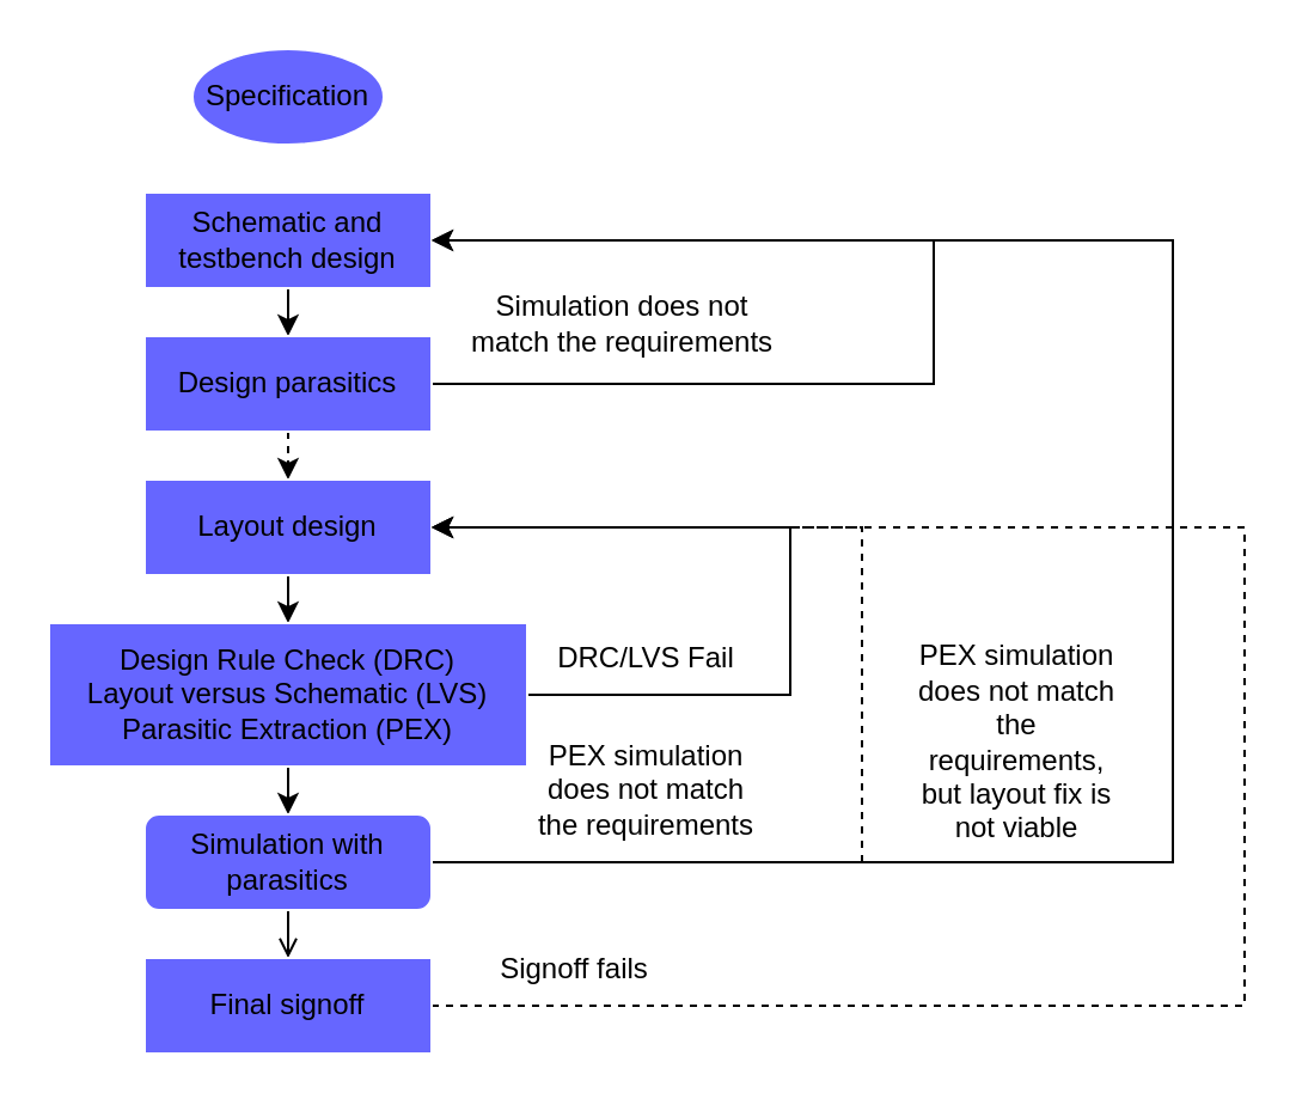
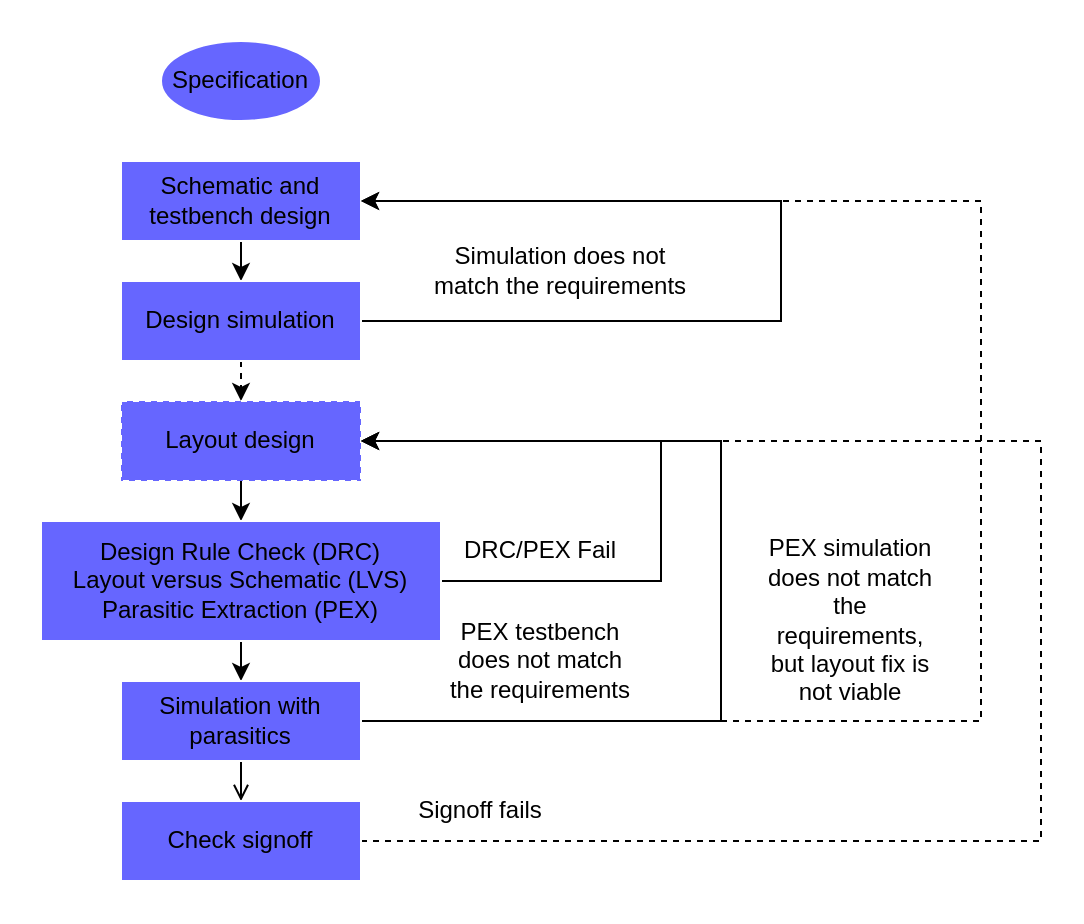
- <mxCell id="19" value="Simulation does not match the requirements" style="text;html=1;strokeColor=none;fillColor=none;align=center;verticalAlign=middle;whiteSpace=wrap;rounded=0;" vertex="1" parent="1"><mxGeometry x="190" y="110" width="140" height="50" as="geometry" /></mxCell>
+ <mxCell id="19" value="Simulation does not match the requirements" style="text;html=1;strokeColor=none;fillColor=none;align=center;verticalAlign=middle;whiteSpace=wrap;rounded=0;" vertex="1" parent="1"><mxGeometry x="210" y="110" width="140" height="50" as="geometry" /></mxCell>
- <mxCell id="7" value="Design parasitics" style="rounded=0;whiteSpace=wrap;html=1;fillColor=#6666FF;strokeColor=#FFFFFF;" vertex="1" parent="1"><mxGeometry x="60" y="140" width="120" height="40" as="geometry" /></mxCell>
+ <mxCell id="7" value="Design simulation" style="rounded=0;whiteSpace=wrap;html=1;fillColor=#6666FF;strokeColor=#FFFFFF;" vertex="1" parent="1"><mxGeometry x="60" y="140" width="120" height="40" as="geometry" /></mxCell>
- <mxCell id="9" value="Layout design" style="rounded=0;whiteSpace=wrap;html=1;fillColor=#6666FF;strokeColor=#FFFFFF;" vertex="1" parent="1"><mxGeometry x="60" y="200" width="120" height="40" as="geometry" /></mxCell>
+ <mxCell id="9" value="Layout design" style="rounded=0;whiteSpace=wrap;html=1;fillColor=#6666FF;strokeColor=#FFFFFF;dashed=1;" vertex="1" parent="1"><mxGeometry x="60" y="200" width="120" height="40" as="geometry" /></mxCell>
- <mxCell id="20" value="DRC/LVS Fail" style="text;html=1;strokeColor=none;fillColor=none;align=center;verticalAlign=middle;whiteSpace=wrap;rounded=0;" vertex="1" parent="1"><mxGeometry x="200" y="250" width="140" height="50" as="geometry" /></mxCell>
+ <mxCell id="20" value="DRC/PEX Fail" style="text;html=1;strokeColor=none;fillColor=none;align=center;verticalAlign=middle;whiteSpace=wrap;rounded=0;" vertex="1" parent="1"><mxGeometry x="200" y="250" width="140" height="50" as="geometry" /></mxCell>
- <mxCell id="14" style="edgeStyle=orthogonalEdgeStyle;rounded=0;orthogonalLoop=1;jettySize=auto;html=1;exitX=1;exitY=0.5;exitDx=0;exitDy=0;entryX=1;entryY=0.5;entryDx=0;entryDy=0;dashed=1;" edge="1" parent="1" source="16" target="9"><mxGeometry relative="1" as="geometry"><Array as="points"><mxPoint x="360" y="360" /><mxPoint x="360" y="220" /></Array></mxGeometry></mxCell>
+ <mxCell id="14" style="edgeStyle=orthogonalEdgeStyle;rounded=0;orthogonalLoop=1;jettySize=auto;html=1;exitX=1;exitY=0.5;exitDx=0;exitDy=0;entryX=1;entryY=0.5;entryDx=0;entryDy=0;" edge="1" parent="1" source="16" target="9"><mxGeometry relative="1" as="geometry"><Array as="points"><mxPoint x="360" y="360" /><mxPoint x="360" y="220" /></Array></mxGeometry></mxCell>
- <mxCell id="21" value="PEX simulation does not match the requirements" style="text;html=1;strokeColor=none;fillColor=none;align=center;verticalAlign=middle;whiteSpace=wrap;rounded=0;" vertex="1" parent="1"><mxGeometry x="220" y="300" width="100" height="60" as="geometry" /></mxCell>
+ <mxCell id="21" value="PEX testbench does not match the requirements" style="text;html=1;strokeColor=none;fillColor=none;align=center;verticalAlign=middle;whiteSpace=wrap;rounded=0;" vertex="1" parent="1"><mxGeometry x="220" y="300" width="100" height="60" as="geometry" /></mxCell>
- <mxCell id="15" style="edgeStyle=orthogonalEdgeStyle;rounded=0;orthogonalLoop=1;jettySize=auto;html=1;exitX=1;exitY=0.5;exitDx=0;exitDy=0;entryX=1;entryY=0.5;entryDx=0;entryDy=0;" edge="1" parent="1" source="16" target="4"><mxGeometry relative="1" as="geometry"><Array as="points"><mxPoint x="490" y="360" /><mxPoint x="490" y="100" /></Array></mxGeometry></mxCell>
+ <mxCell id="15" style="edgeStyle=orthogonalEdgeStyle;rounded=0;orthogonalLoop=1;jettySize=auto;html=1;exitX=1;exitY=0.5;exitDx=0;exitDy=0;entryX=1;entryY=0.5;entryDx=0;entryDy=0;dashed=1;" edge="1" parent="1" source="16" target="4"><mxGeometry relative="1" as="geometry"><Array as="points"><mxPoint x="490" y="360" /><mxPoint x="490" y="100" /></Array></mxGeometry></mxCell>
- <mxCell id="16" value="Simulation with parasitics" style="whiteSpace=wrap;html=1;fillColor=#6666FF;strokeColor=#FFFFFF;rounded=1;" vertex="1" parent="1"><mxGeometry x="60" y="340" width="120" height="40" as="geometry" /></mxCell>
+ <mxCell id="16" value="Simulation with parasitics" style="rounded=0;whiteSpace=wrap;html=1;fillColor=#6666FF;strokeColor=#FFFFFF;" vertex="1" parent="1"><mxGeometry x="60" y="340" width="120" height="40" as="geometry" /></mxCell>
- <mxCell id="18" value="Final signoff" style="rounded=0;whiteSpace=wrap;html=1;fillColor=#6666FF;strokeColor=#FFFFFF;" vertex="1" parent="1"><mxGeometry x="60" y="400" width="120" height="40" as="geometry" /></mxCell>
+ <mxCell id="18" value="Check signoff" style="rounded=0;whiteSpace=wrap;html=1;fillColor=#6666FF;strokeColor=#FFFFFF;" vertex="1" parent="1"><mxGeometry x="60" y="400" width="120" height="40" as="geometry" /></mxCell>
